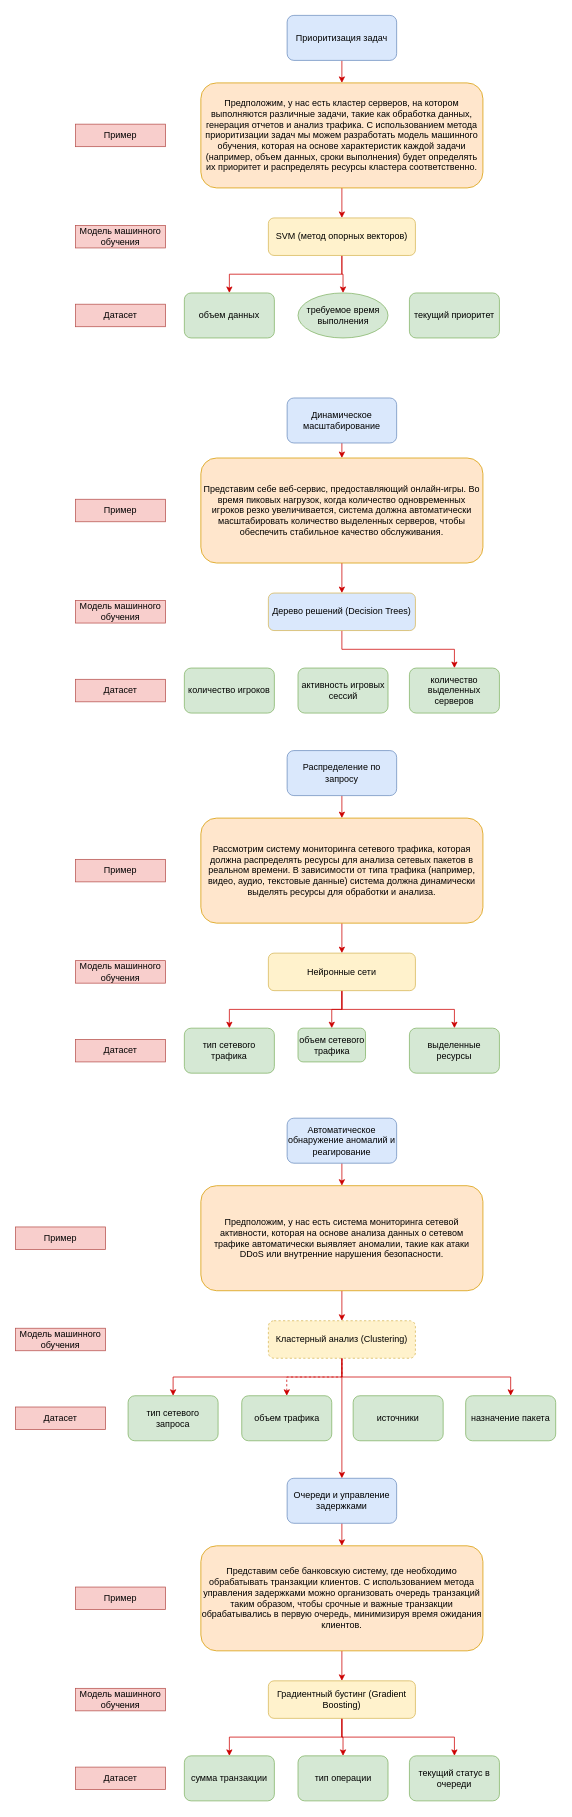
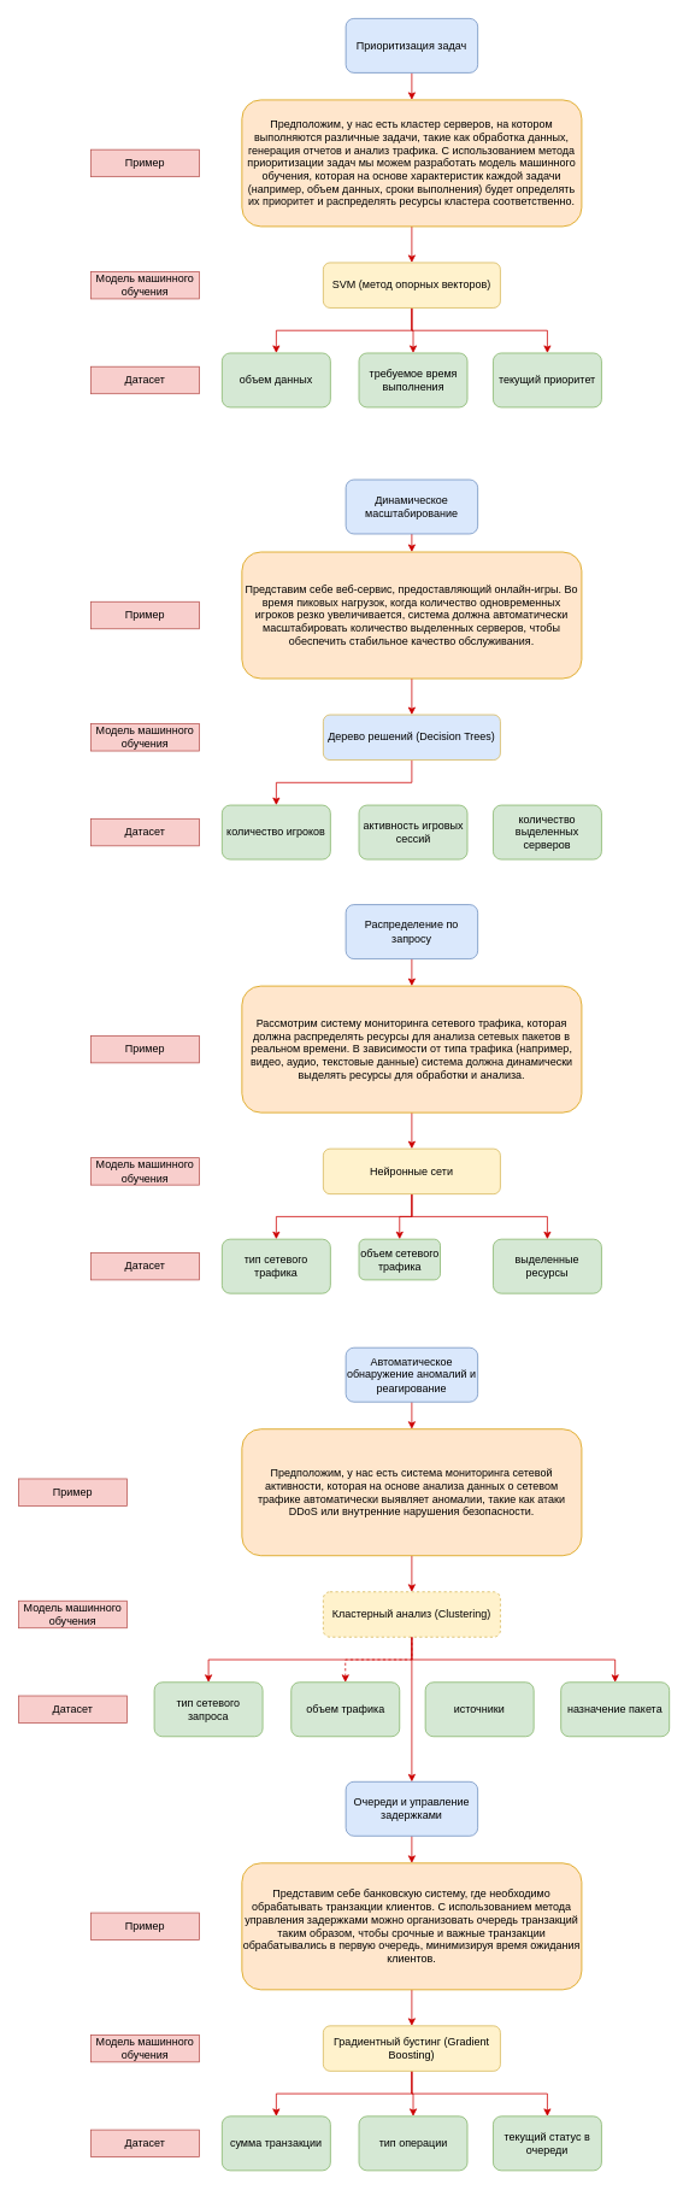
+ <mxCell id="8" style="edgeStyle=orthogonalEdgeStyle;rounded=0;orthogonalLoop=1;jettySize=auto;html=1;exitX=0.5;exitY=1;exitDx=0;exitDy=0;entryX=0.5;entryY=0;entryDx=0;entryDy=0;strokeColor=#CC0000;" edge="1" parent="1" source="9" target="12"><mxGeometry relative="1" as="geometry" /></mxCell>
- <mxCell id="11" value="требуемое время выполнения" style="ellipse;whiteSpace=wrap;html=1;fillColor=#d5e8d4;strokeColor=#82b366;" vertex="1" parent="1"><mxGeometry x="396.5" y="390" width="120" height="60" as="geometry" /></mxCell>
+ <mxCell id="11" value="требуемое время выполнения" style="rounded=1;whiteSpace=wrap;html=1;fillColor=#d5e8d4;strokeColor=#82b366;" vertex="1" parent="1"><mxGeometry x="396.5" y="390" width="120" height="60" as="geometry" /></mxCell>
+ <mxCell id="20" style="edgeStyle=orthogonalEdgeStyle;rounded=0;orthogonalLoop=1;jettySize=auto;html=1;exitX=0.5;exitY=1;exitDx=0;exitDy=0;entryX=0.5;entryY=0;entryDx=0;entryDy=0;strokeColor=#CC0000;" edge="1" source="22" target="23" parent="1"><mxGeometry relative="1" as="geometry" /></mxCell>
- <mxCell id="21" style="edgeStyle=orthogonalEdgeStyle;rounded=0;orthogonalLoop=1;jettySize=auto;html=1;exitX=0.5;exitY=1;exitDx=0;exitDy=0;entryX=0.5;entryY=0;entryDx=0;entryDy=0;strokeColor=#CC0000;" edge="1" source="22" target="25" parent="1"><mxGeometry relative="1" as="geometry" /></mxCell>
